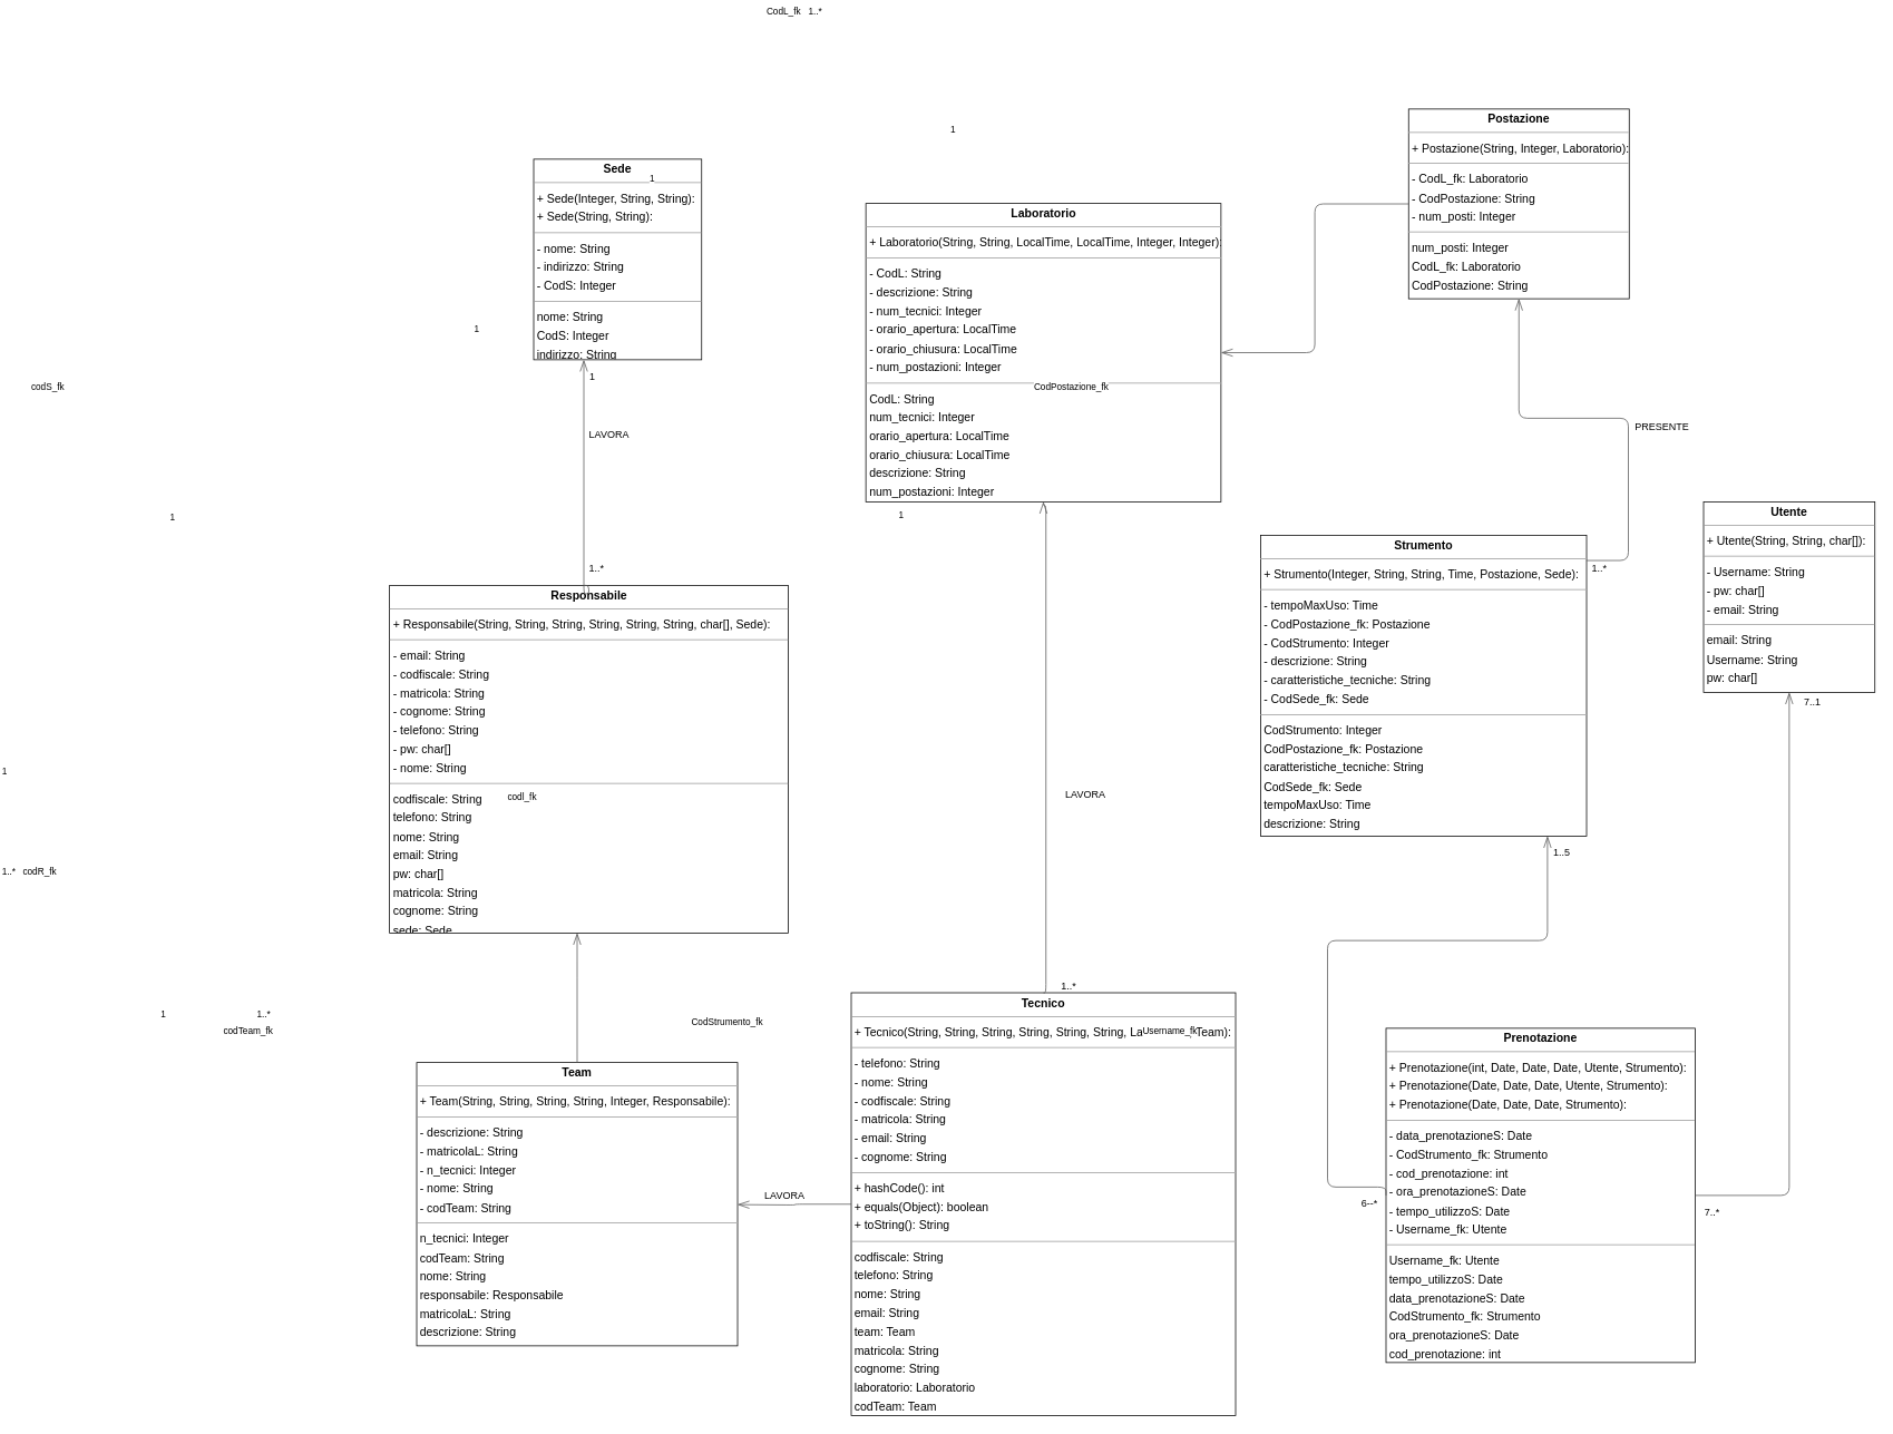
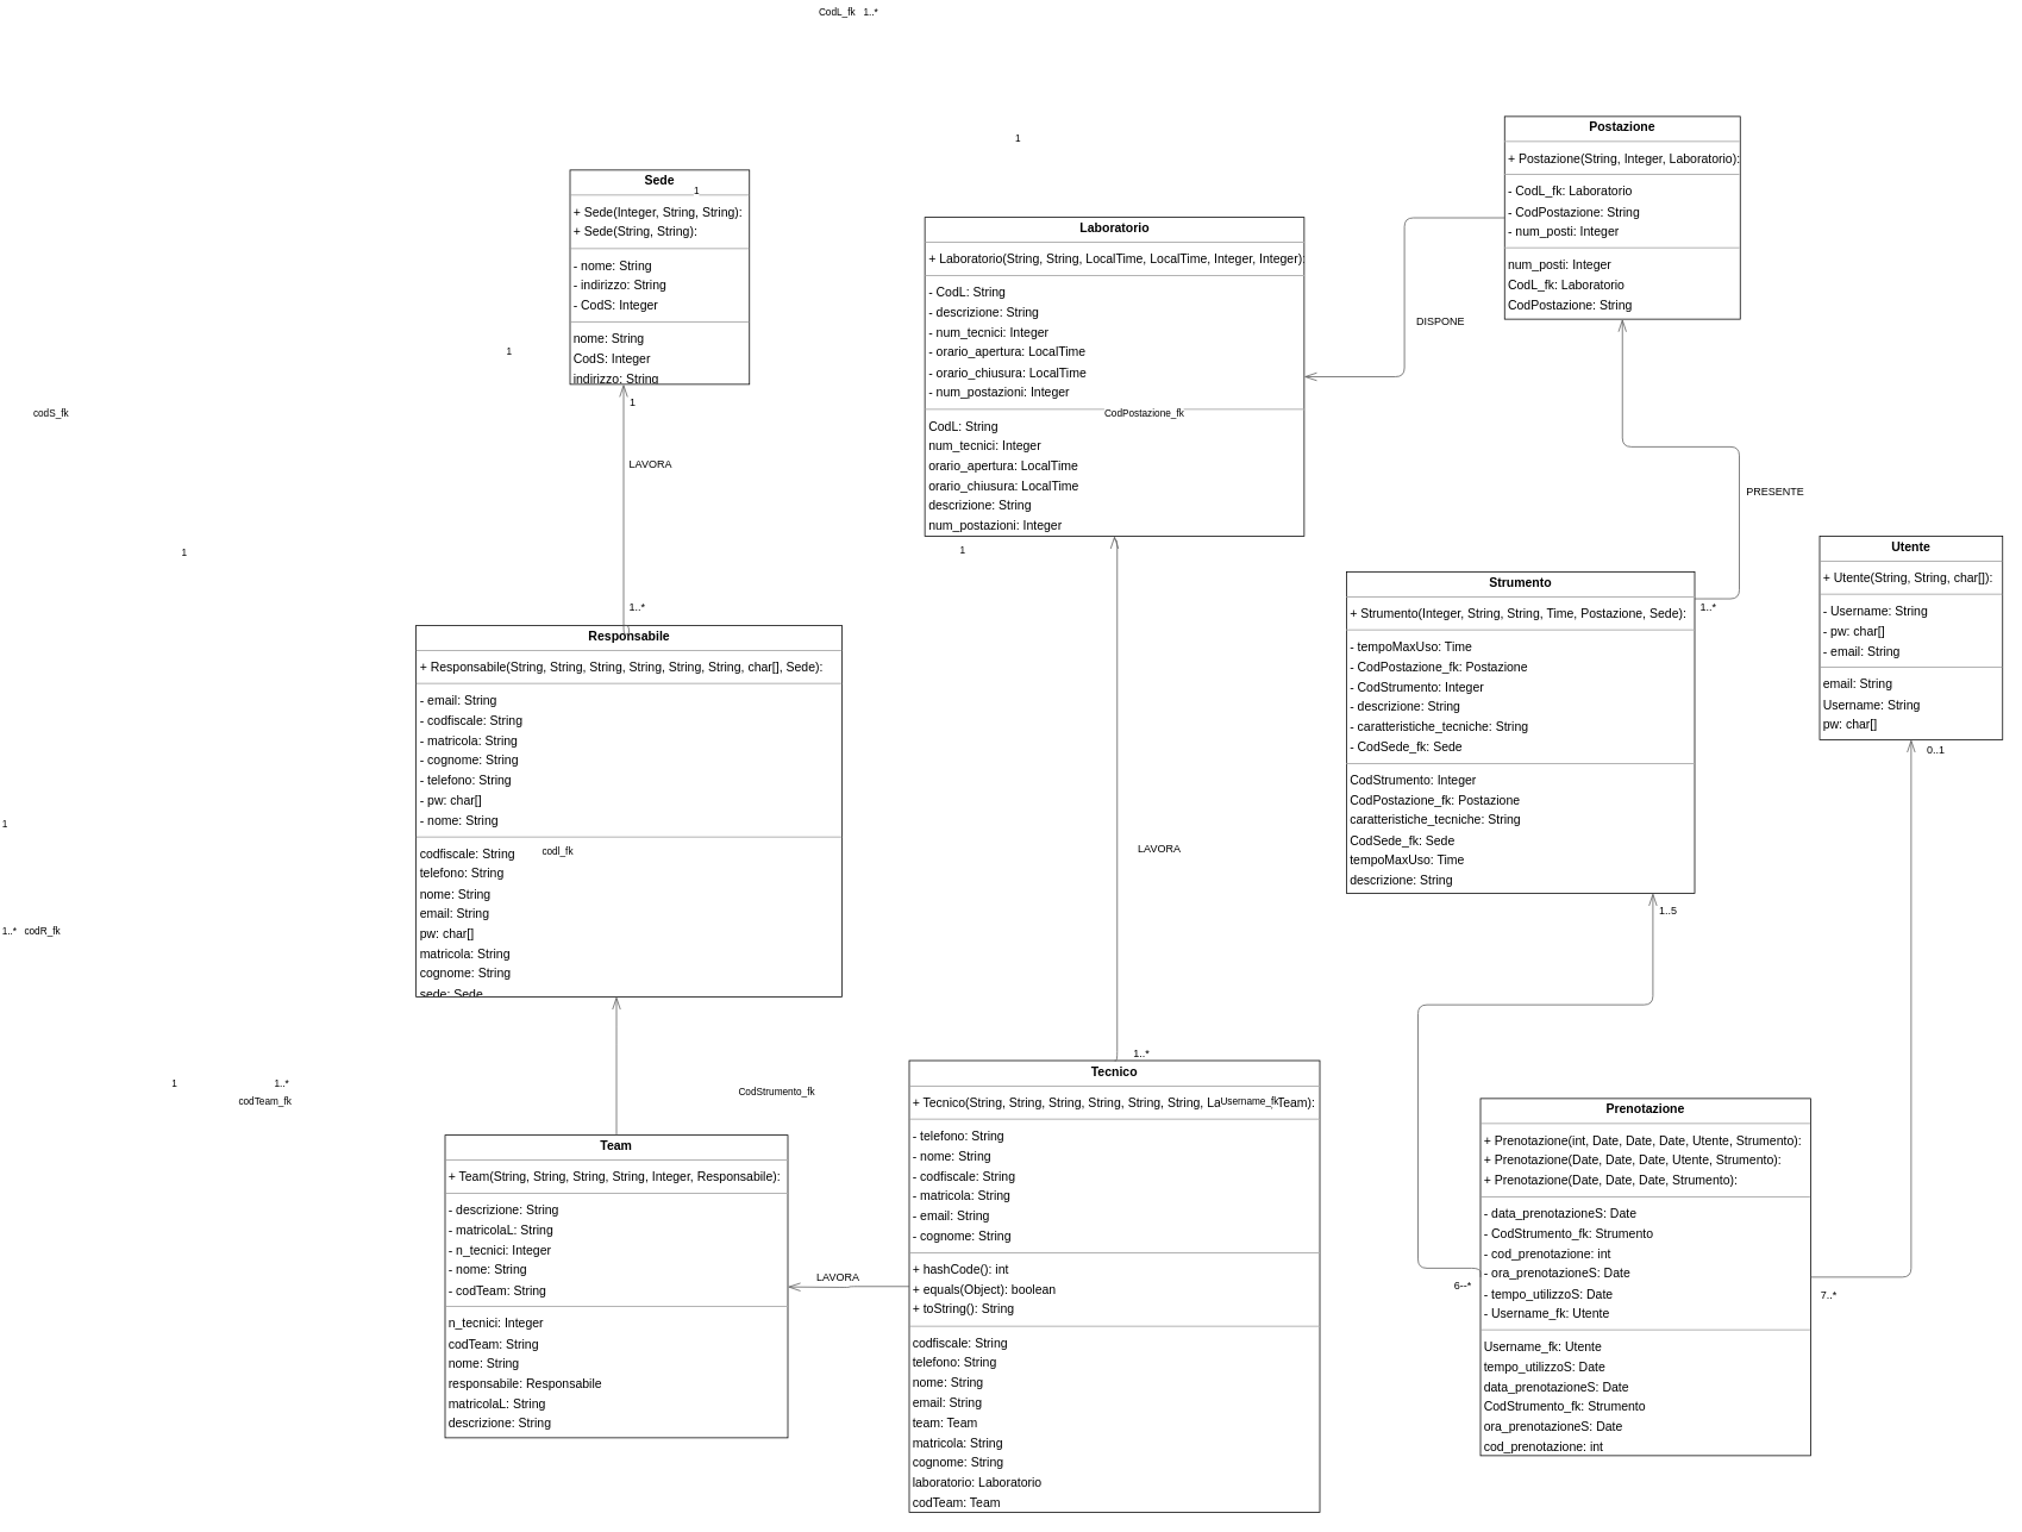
+ <mxCell id="43" value="DISPONE" style="text;html=1;align=center;verticalAlign=middle;resizable=0;points=[];autosize=1;" vertex="1" parent="1"><mxGeometry x="1133" y="240" width="70" height="20" as="geometry" /></mxCell>
- <mxCell id="45" value="PRESENTE" style="text;html=1;align=center;verticalAlign=middle;resizable=0;points=[];autosize=1;" vertex="1" parent="1"><mxGeometry x="1503" y="390" width="80" height="20" as="geometry" /></mxCell>
+ <mxCell id="45" value="PRESENTE" style="text;html=1;align=center;verticalAlign=middle;resizable=0;points=[];autosize=1;" vertex="1" parent="1"><mxGeometry x="1503" y="430" width="80" height="20" as="geometry" /></mxCell>
- <mxCell id="46" value="7..1" style="text;html=1;align=center;verticalAlign=middle;resizable=0;points=[];autosize=1;" vertex="1" parent="1"><mxGeometry x="1703" y="720" width="40" height="20" as="geometry" /></mxCell>
+ <mxCell id="46" value="0..1" style="text;html=1;align=center;verticalAlign=middle;resizable=0;points=[];autosize=1;" vertex="1" parent="1"><mxGeometry x="1703" y="720" width="40" height="20" as="geometry" /></mxCell>
